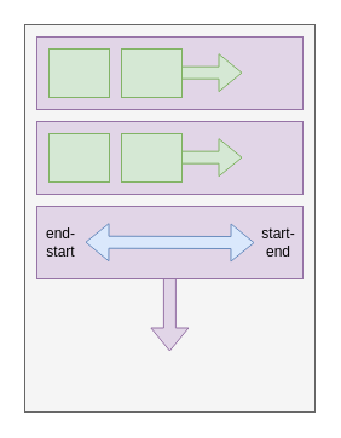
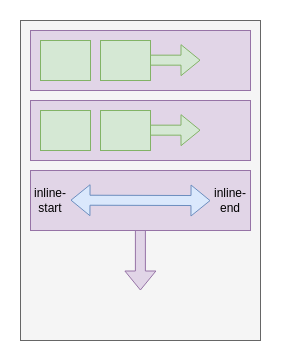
- <mxCell id="13" value="end-start" style="text;html=1;strokeColor=none;fillColor=none;align=center;verticalAlign=middle;whiteSpace=wrap;rounded=0;" vertex="1" parent="1"><mxGeometry x="30" y="190" width="40" height="20" as="geometry" /></mxCell>
+ <mxCell id="13" value="inline-start" style="text;html=1;strokeColor=none;fillColor=none;align=center;verticalAlign=middle;whiteSpace=wrap;rounded=0;" vertex="1" parent="1"><mxGeometry x="30" y="190" width="40" height="20" as="geometry" /></mxCell>
- <mxCell id="14" value="start-end" style="text;html=1;strokeColor=none;fillColor=none;align=center;verticalAlign=middle;whiteSpace=wrap;rounded=0;" vertex="1" parent="1"><mxGeometry x="210" y="190" width="40" height="20" as="geometry" /></mxCell>
+ <mxCell id="14" value="inline-end" style="text;html=1;strokeColor=none;fillColor=none;align=center;verticalAlign=middle;whiteSpace=wrap;rounded=0;" vertex="1" parent="1"><mxGeometry x="210" y="190" width="40" height="20" as="geometry" /></mxCell>
